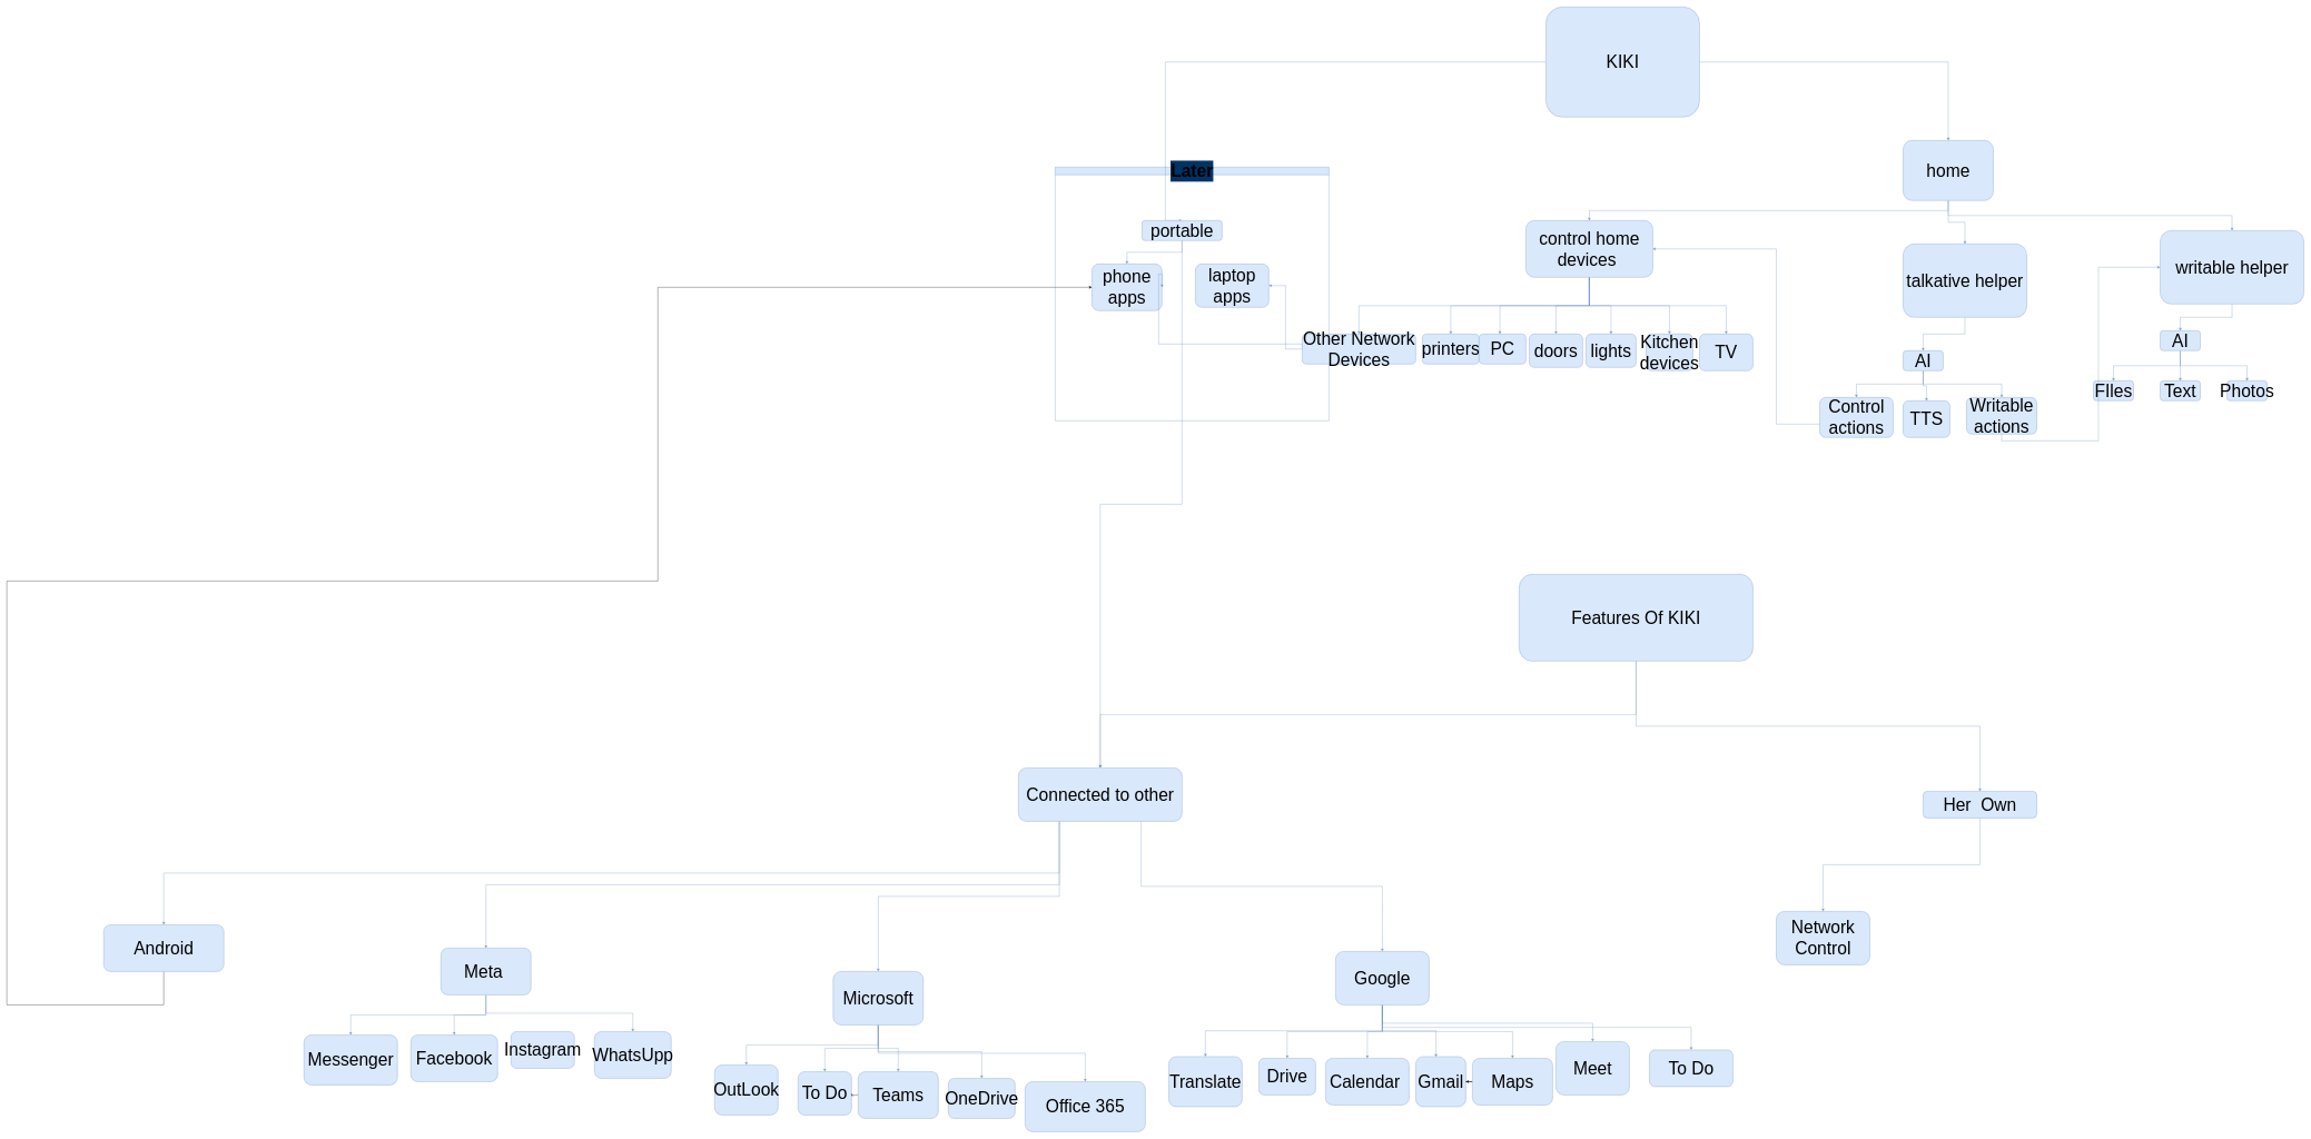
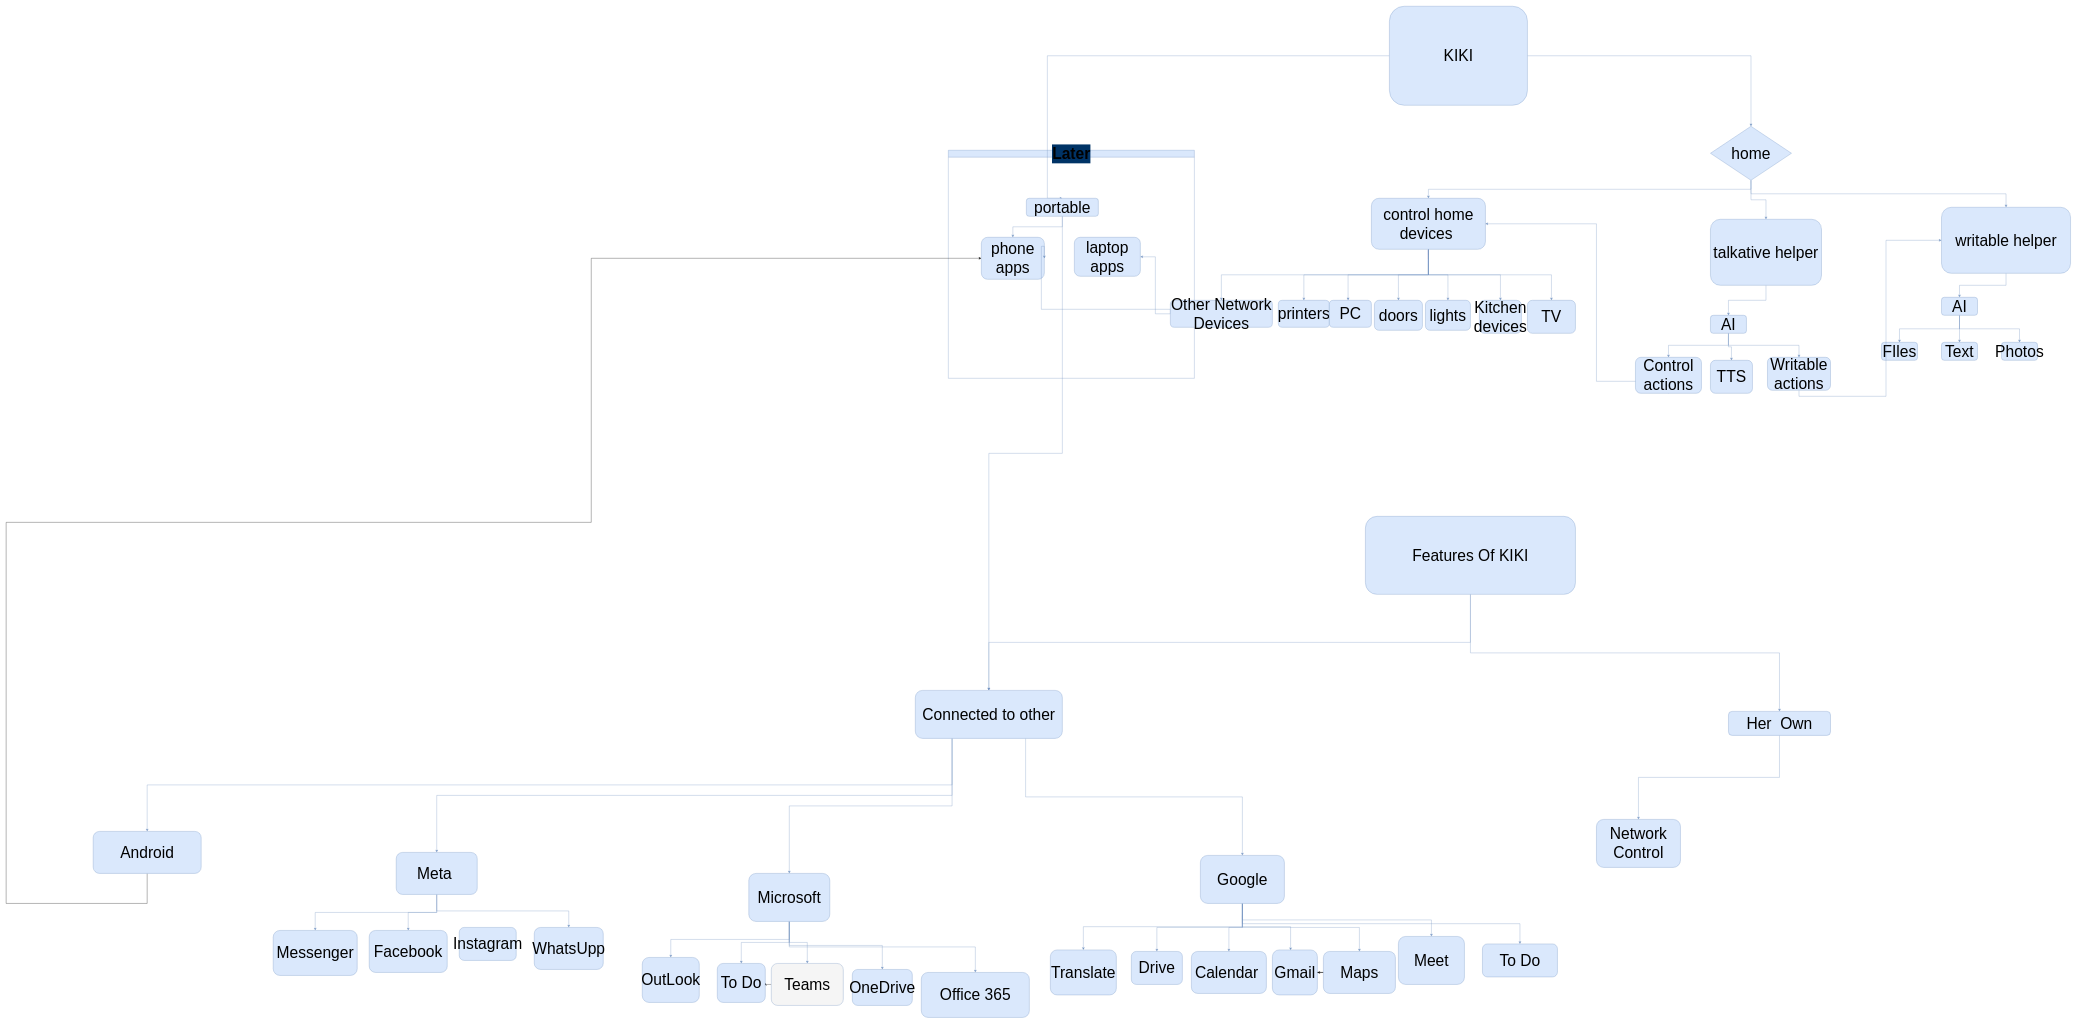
- <mxCell id="9" value="home" style="rounded=1;whiteSpace=wrap;html=1;labelBackgroundColor=none;fillColor=#dae8fc;strokeColor=#6c8ebf;fontSize=52;" parent="1" vertex="1"><mxGeometry x="5699.94" y="420" width="270.06" height="180" as="geometry" /></mxCell>
+ <mxCell id="9" value="home" style="rhombus;whiteSpace=wrap;html=1;labelBackgroundColor=none;fillColor=#dae8fc;strokeColor=#6c8ebf;fontSize=52;" parent="1" vertex="1"><mxGeometry x="5699.94" y="420" width="270.06" height="180" as="geometry" /></mxCell>
- <mxCell id="75" value="Teams" style="rounded=1;whiteSpace=wrap;html=1;fillColor=#dae8fc;strokeColor=#6c8ebf;fontSize=52;" parent="1" vertex="1"><mxGeometry x="2570" y="3210" width="240" height="140" as="geometry" /></mxCell>
+ <mxCell id="75" value="Teams" style="rounded=1;whiteSpace=wrap;html=1;fillColor=#f5f5f5;strokeColor=#6c8ebf;fontSize=52;" parent="1" vertex="1"><mxGeometry x="2570" y="3210" width="240" height="140" as="geometry" /></mxCell>
